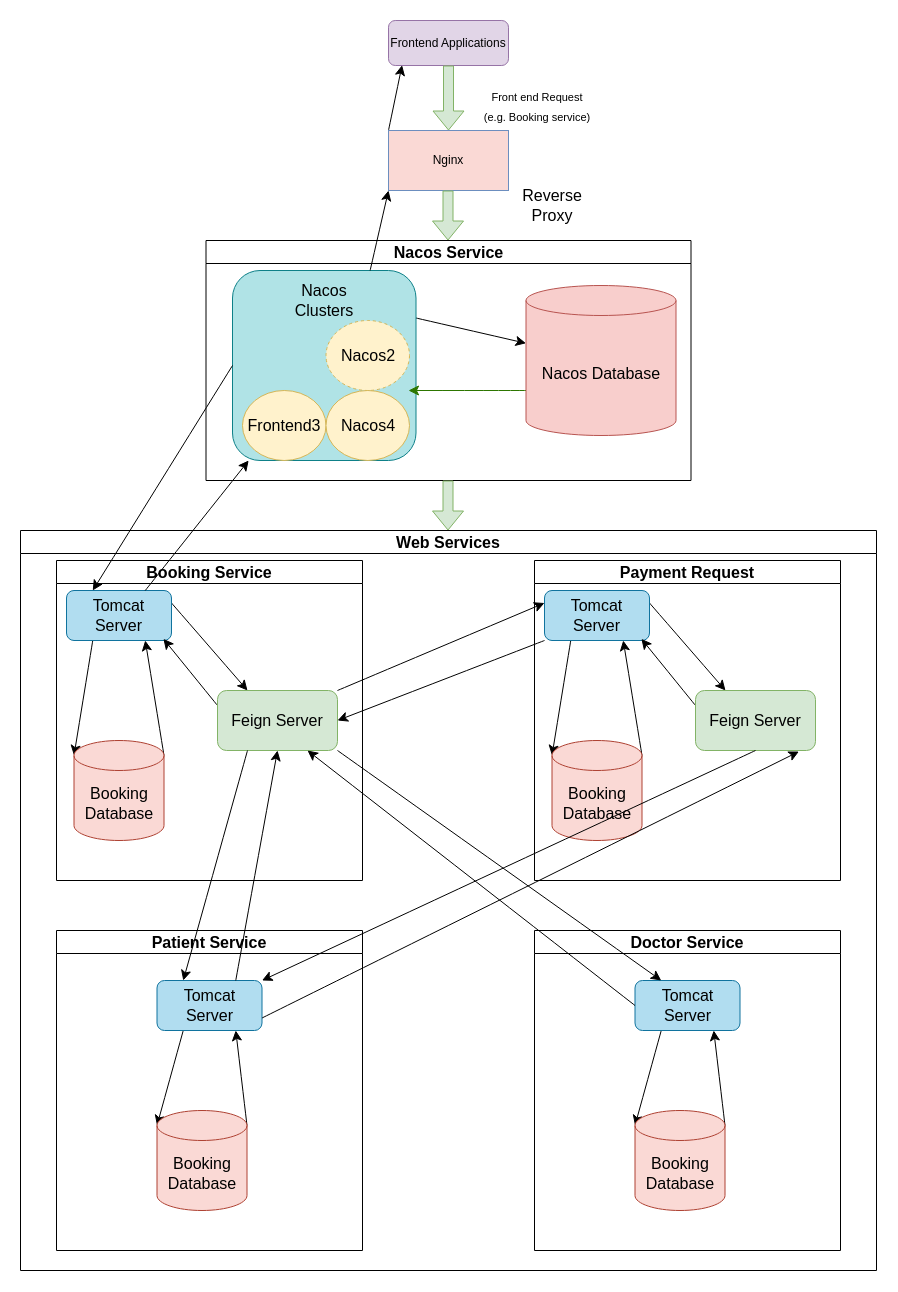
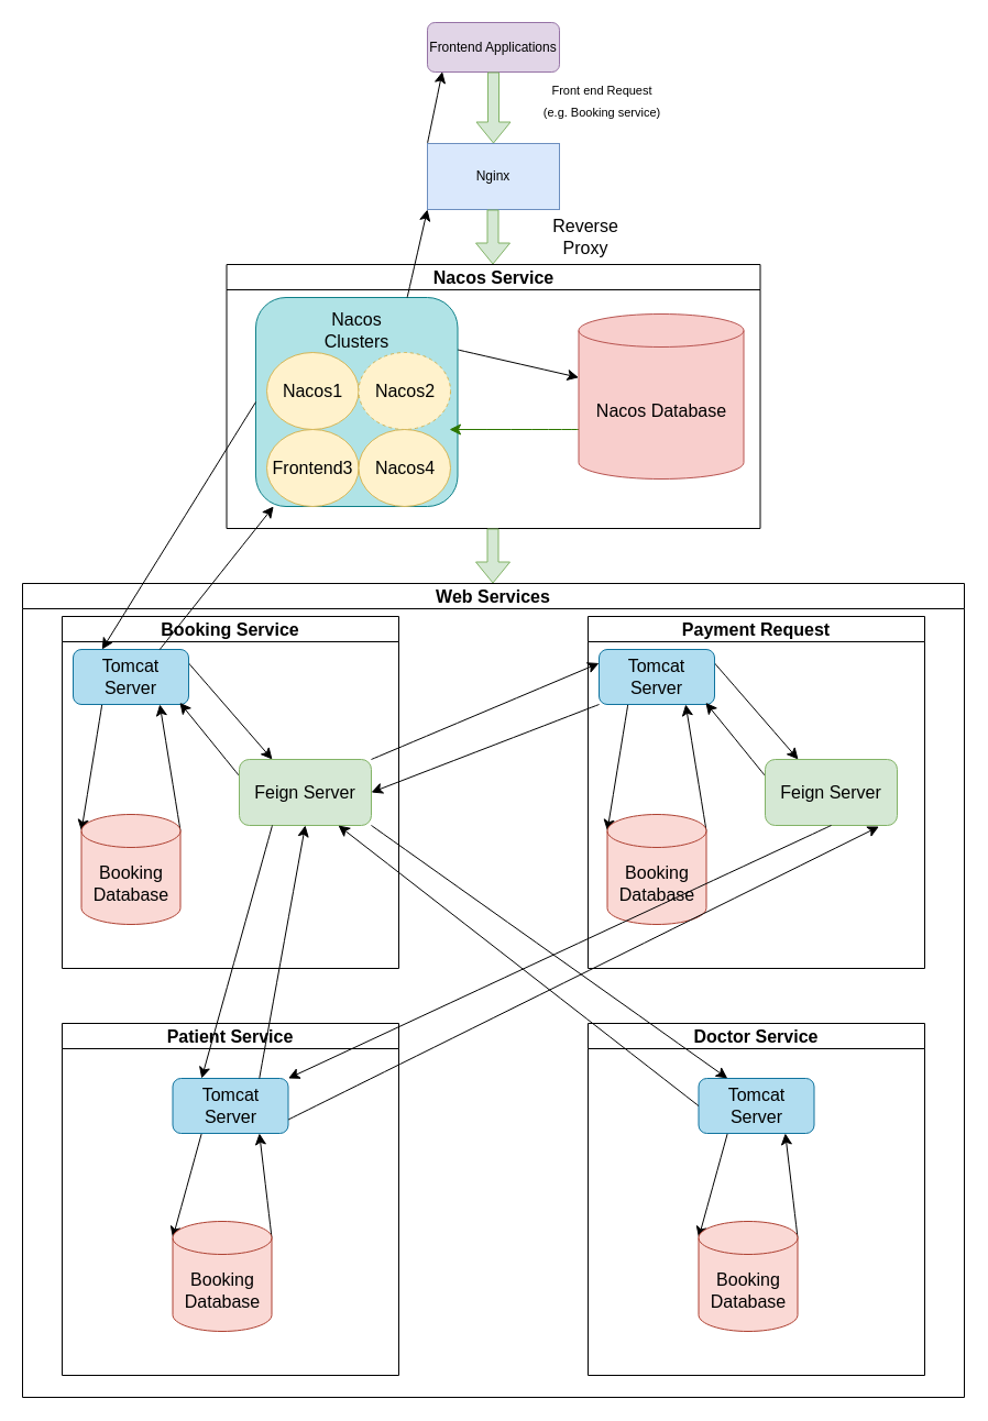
- <mxCell id="7" value="&lt;font style=&quot;font-size: 11px;&quot;&gt;Front end Request (e.g. Booking service)&lt;/font&gt;" style="text;html=1;strokeColor=none;fillColor=none;align=center;verticalAlign=middle;whiteSpace=wrap;rounded=0;fontSize=16;" vertex="1" parent="1"><mxGeometry x="482" y="90" width="110" height="30" as="geometry" /></mxCell>
+ <mxCell id="7" value="&lt;font style=&quot;font-size: 11px;&quot;&gt;Front end Request (e.g. Booking service)&lt;/font&gt;" style="text;html=1;strokeColor=none;fillColor=none;align=center;verticalAlign=middle;whiteSpace=wrap;rounded=0;fontSize=16;" vertex="1" parent="1"><mxGeometry x="492" y="75" width="110" height="30" as="geometry" /></mxCell>
- <mxCell id="5" value="Nginx" style="rounded=0;whiteSpace=wrap;html=1;fillColor=#fad9d5;strokeColor=#6c8ebf;" parent="1" vertex="1"><mxGeometry x="388" y="130" width="120" height="60" as="geometry" /></mxCell>
+ <mxCell id="5" value="Nginx" style="rounded=0;whiteSpace=wrap;html=1;fillColor=#dae8fc;strokeColor=#6c8ebf;" parent="1" vertex="1"><mxGeometry x="388" y="130" width="120" height="60" as="geometry" /></mxCell>
- <mxCell id="58" value="Reverse Proxy" style="text;html=1;strokeColor=none;fillColor=none;align=center;verticalAlign=middle;whiteSpace=wrap;rounded=0;fontSize=16;" vertex="1" parent="1"><mxGeometry x="522" y="190" width="60" height="30" as="geometry" /></mxCell>
+ <mxCell id="58" value="Reverse Proxy" style="text;html=1;strokeColor=none;fillColor=none;align=center;verticalAlign=middle;whiteSpace=wrap;rounded=0;fontSize=16;" vertex="1" parent="1"><mxGeometry x="502" y="200" width="60" height="30" as="geometry" /></mxCell>
+ <mxCell id="13" value="Nacos1" style="ellipse;whiteSpace=wrap;html=1;fontSize=16;fillColor=#fff2cc;strokeColor=#d6b656;" vertex="1" parent="8"><mxGeometry x="36.5" y="80" width="83.5" height="70" as="geometry" /></mxCell>
